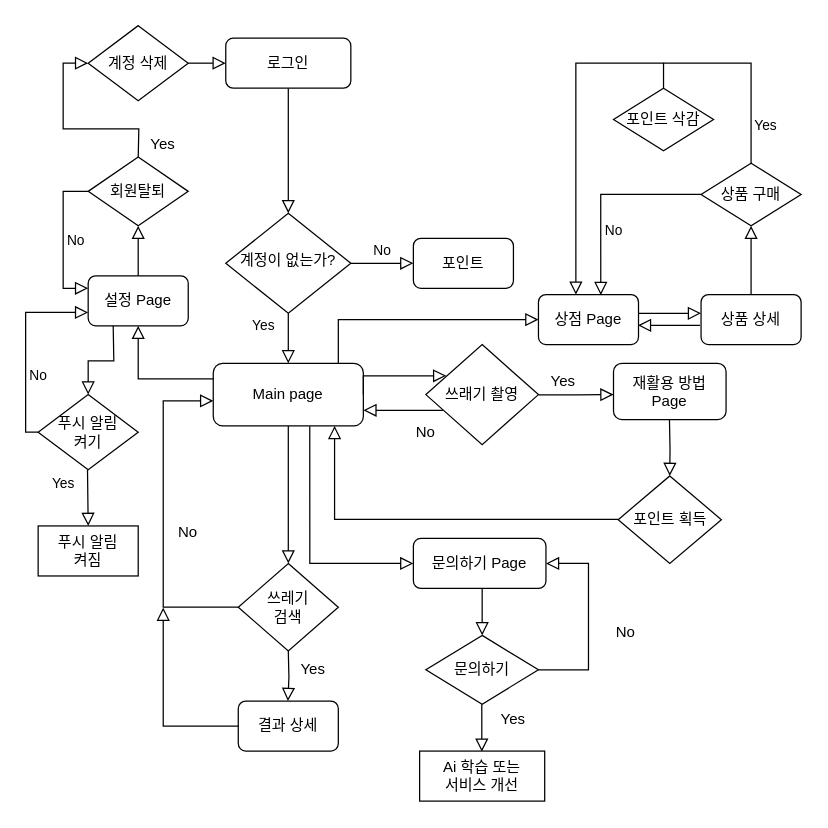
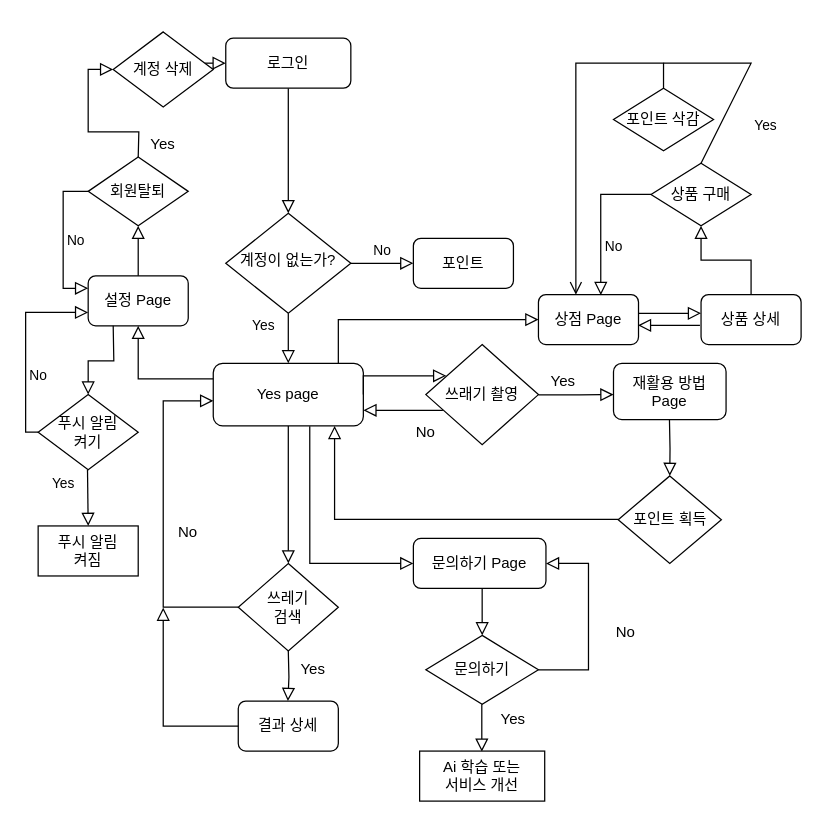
- <mxCell id="53" value="계정 삭제" style="rhombus;whiteSpace=wrap;html=1;" vertex="1" parent="1"><mxGeometry x="70" y="20" width="80" height="60" as="geometry" /></mxCell>
+ <mxCell id="53" value="계정 삭제" style="rhombus;whiteSpace=wrap;html=1;" vertex="1" parent="1"><mxGeometry x="90" y="25" width="80" height="60" as="geometry" /></mxCell>
- <mxCell id="41" value="상품 구매" style="rhombus;whiteSpace=wrap;html=1;" vertex="1" parent="1"><mxGeometry x="560" y="130" width="80" height="50" as="geometry" /></mxCell>
+ <mxCell id="41" value="상품 구매" style="rhombus;whiteSpace=wrap;html=1;" vertex="1" parent="1"><mxGeometry x="520" y="130" width="80" height="50" as="geometry" /></mxCell>
- <mxCell id="44" value="&amp;nbsp;Yes" style="rounded=0;html=1;jettySize=auto;orthogonalLoop=1;fontSize=11;endArrow=block;endFill=0;endSize=8;strokeWidth=1;shadow=0;labelBackgroundColor=none;edgeStyle=orthogonalEdgeStyle;entryX=0.374;entryY=0.003;entryDx=0;entryDy=0;exitX=0.5;exitY=0;exitDx=0;exitDy=0;entryPerimeter=0;" edge="1" parent="1" source="45" target="36"><mxGeometry x="-1" y="-85" relative="1" as="geometry"><mxPoint x="-5" y="30" as="offset" /><mxPoint x="599" y="127" as="sourcePoint" /><mxPoint x="530" y="130" as="targetPoint" /></mxGeometry></mxCell>
+ <mxCell id="44" value="&amp;nbsp;Yes" style="rounded=0;html=1;jettySize=auto;orthogonalLoop=1;fontSize=11;endArrow=open;endFill=0;endSize=8;strokeWidth=1;shadow=0;labelBackgroundColor=none;edgeStyle=orthogonalEdgeStyle;entryX=0.374;entryY=0.003;entryDx=0;entryDy=0;exitX=0.5;exitY=0;exitDx=0;exitDy=0;entryPerimeter=0;" edge="1" parent="1" source="45" target="36"><mxGeometry x="-1" y="-85" relative="1" as="geometry"><mxPoint x="-5" y="30" as="offset" /><mxPoint x="599" y="127" as="sourcePoint" /><mxPoint x="530" y="130" as="targetPoint" /></mxGeometry></mxCell>
- <mxCell id="9" value="Main page" style="rounded=1;whiteSpace=wrap;html=1;" vertex="1" parent="1"><mxGeometry x="170" y="290" width="120" height="50" as="geometry" /></mxCell>
+ <mxCell id="9" value="Yes page" style="rounded=1;whiteSpace=wrap;html=1;" vertex="1" parent="1"><mxGeometry x="170" y="290" width="120" height="50" as="geometry" /></mxCell>
